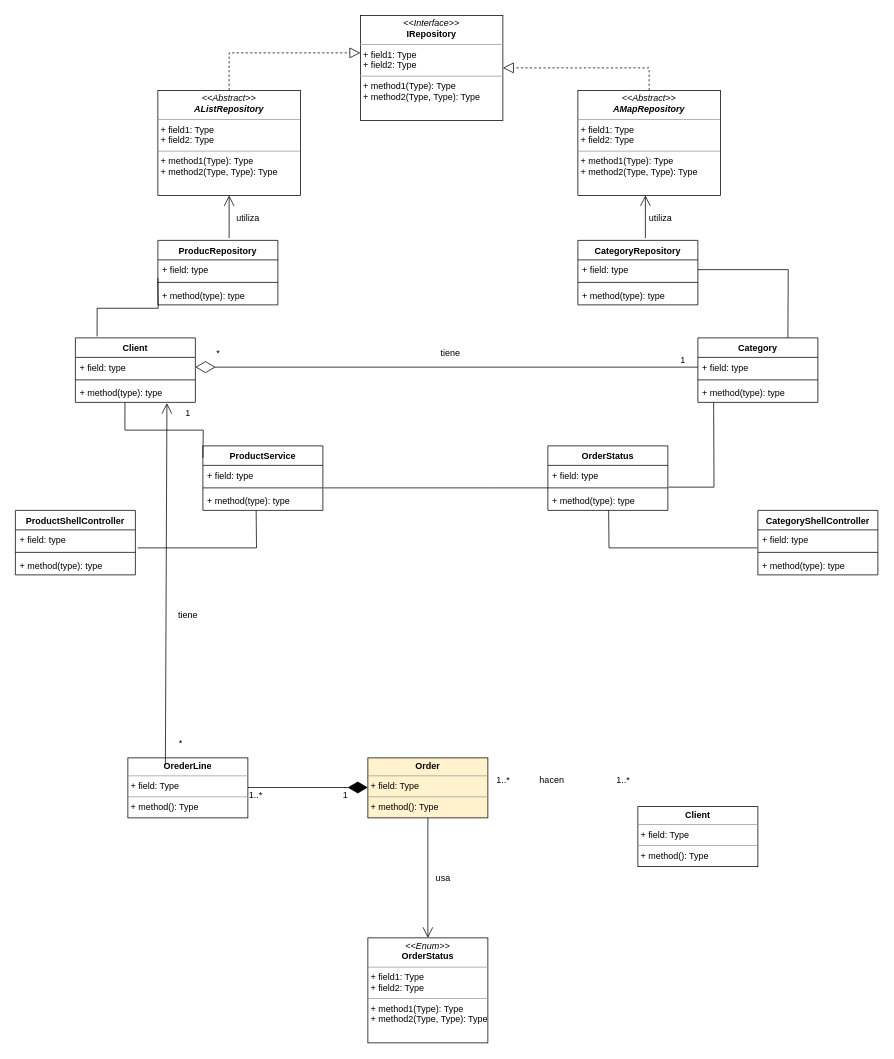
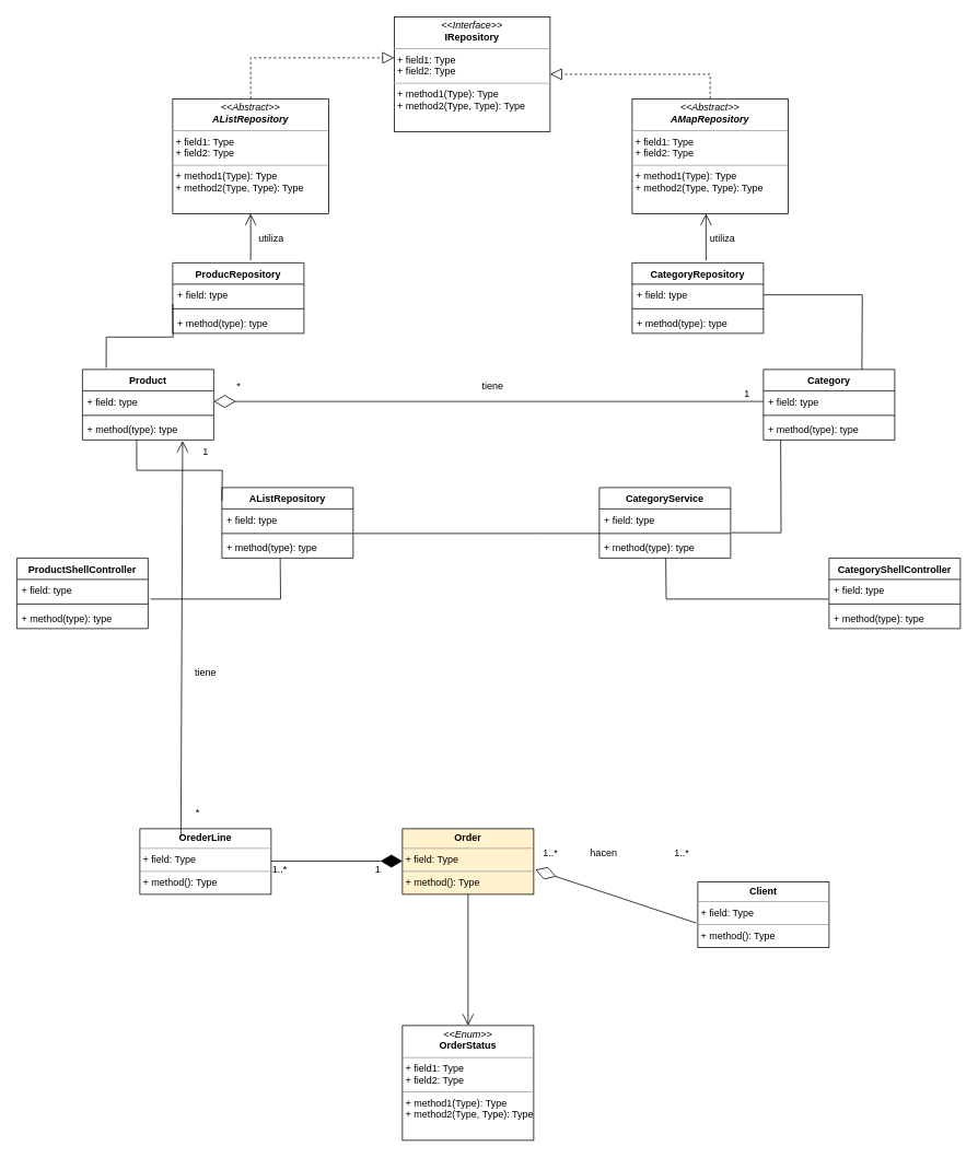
- <mxCell id="2" value="Client" style="swimlane;fontStyle=1;align=center;verticalAlign=top;childLayout=stackLayout;horizontal=1;startSize=26;horizontalStack=0;resizeParent=1;resizeParentMax=0;resizeLast=0;collapsible=1;marginBottom=0;" vertex="1" parent="1"><mxGeometry x="100" y="450" width="160" height="86" as="geometry" /></mxCell>
+ <mxCell id="2" value="Product" style="swimlane;fontStyle=1;align=center;verticalAlign=top;childLayout=stackLayout;horizontal=1;startSize=26;horizontalStack=0;resizeParent=1;resizeParentMax=0;resizeLast=0;collapsible=1;marginBottom=0;" vertex="1" parent="1"><mxGeometry x="100" y="450" width="160" height="86" as="geometry" /></mxCell>
- <mxCell id="10" value="ProductService" style="swimlane;fontStyle=1;align=center;verticalAlign=top;childLayout=stackLayout;horizontal=1;startSize=26;horizontalStack=0;resizeParent=1;resizeParentMax=0;resizeLast=0;collapsible=1;marginBottom=0;" vertex="1" parent="1"><mxGeometry x="270" y="594" width="160" height="86" as="geometry" /></mxCell>
+ <mxCell id="10" value="AListRepository" style="swimlane;fontStyle=1;align=center;verticalAlign=top;childLayout=stackLayout;horizontal=1;startSize=26;horizontalStack=0;resizeParent=1;resizeParentMax=0;resizeLast=0;collapsible=1;marginBottom=0;" vertex="1" parent="1"><mxGeometry x="270" y="594" width="160" height="86" as="geometry" /></mxCell>
- <mxCell id="26" value="OrderStatus" style="swimlane;fontStyle=1;align=center;verticalAlign=top;childLayout=stackLayout;horizontal=1;startSize=26;horizontalStack=0;resizeParent=1;resizeParentMax=0;resizeLast=0;collapsible=1;marginBottom=0;" vertex="1" parent="1"><mxGeometry x="730" y="594" width="160" height="86" as="geometry" /></mxCell>
+ <mxCell id="26" value="CategoryService" style="swimlane;fontStyle=1;align=center;verticalAlign=top;childLayout=stackLayout;horizontal=1;startSize=26;horizontalStack=0;resizeParent=1;resizeParentMax=0;resizeLast=0;collapsible=1;marginBottom=0;" vertex="1" parent="1"><mxGeometry x="730" y="594" width="160" height="86" as="geometry" /></mxCell>
+ <mxCell id="55" value="" style="endArrow=diamondThin;endFill=0;endSize=24;html=1;rounded=0;entryX=1.013;entryY=0.625;entryDx=0;entryDy=0;entryPerimeter=0;exitX=-0.012;exitY=0.625;exitDx=0;exitDy=0;exitPerimeter=0;" edge="1" parent="1" source="43" target="42"><mxGeometry width="160" relative="1" as="geometry"><mxPoint x="670" y="960" as="sourcePoint" /><mxPoint x="830" y="960" as="targetPoint" /></mxGeometry></mxCell>
- <mxCell id="69" value="usa" style="text;html=1;align=center;verticalAlign=middle;resizable=0;points=[];autosize=1;strokeColor=none;fillColor=none;" vertex="1" parent="1"><mxGeometry x="570" y="1155" width="40" height="30" as="geometry" /></mxCell>
